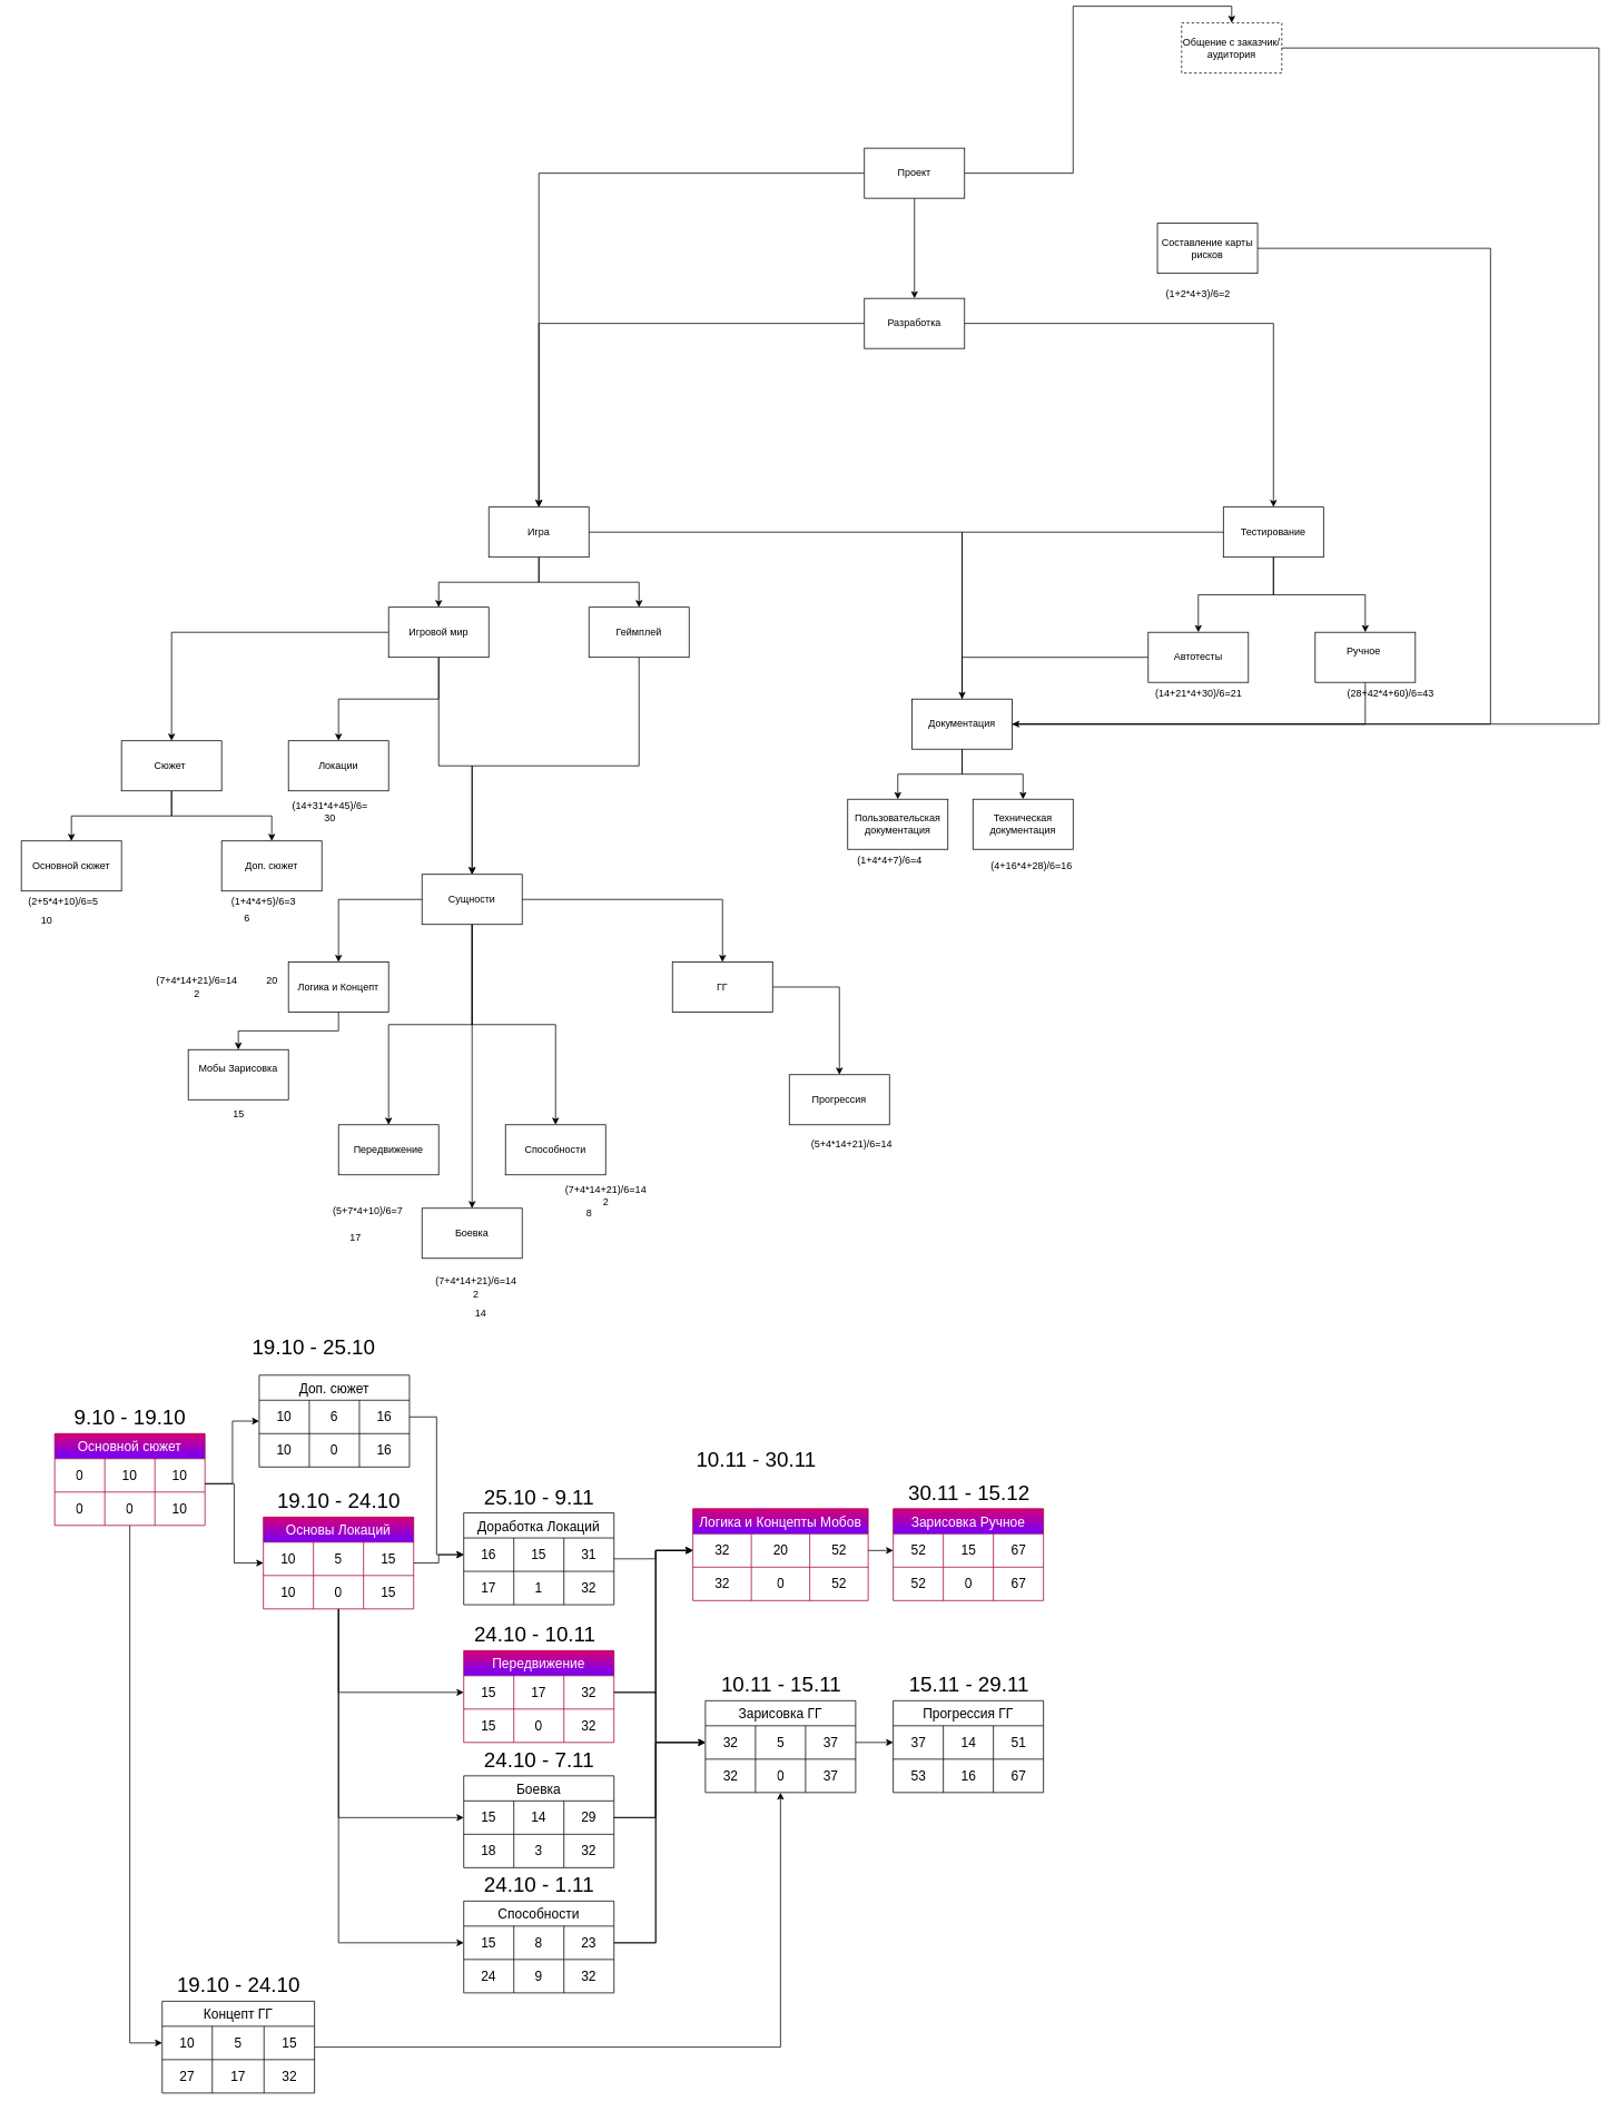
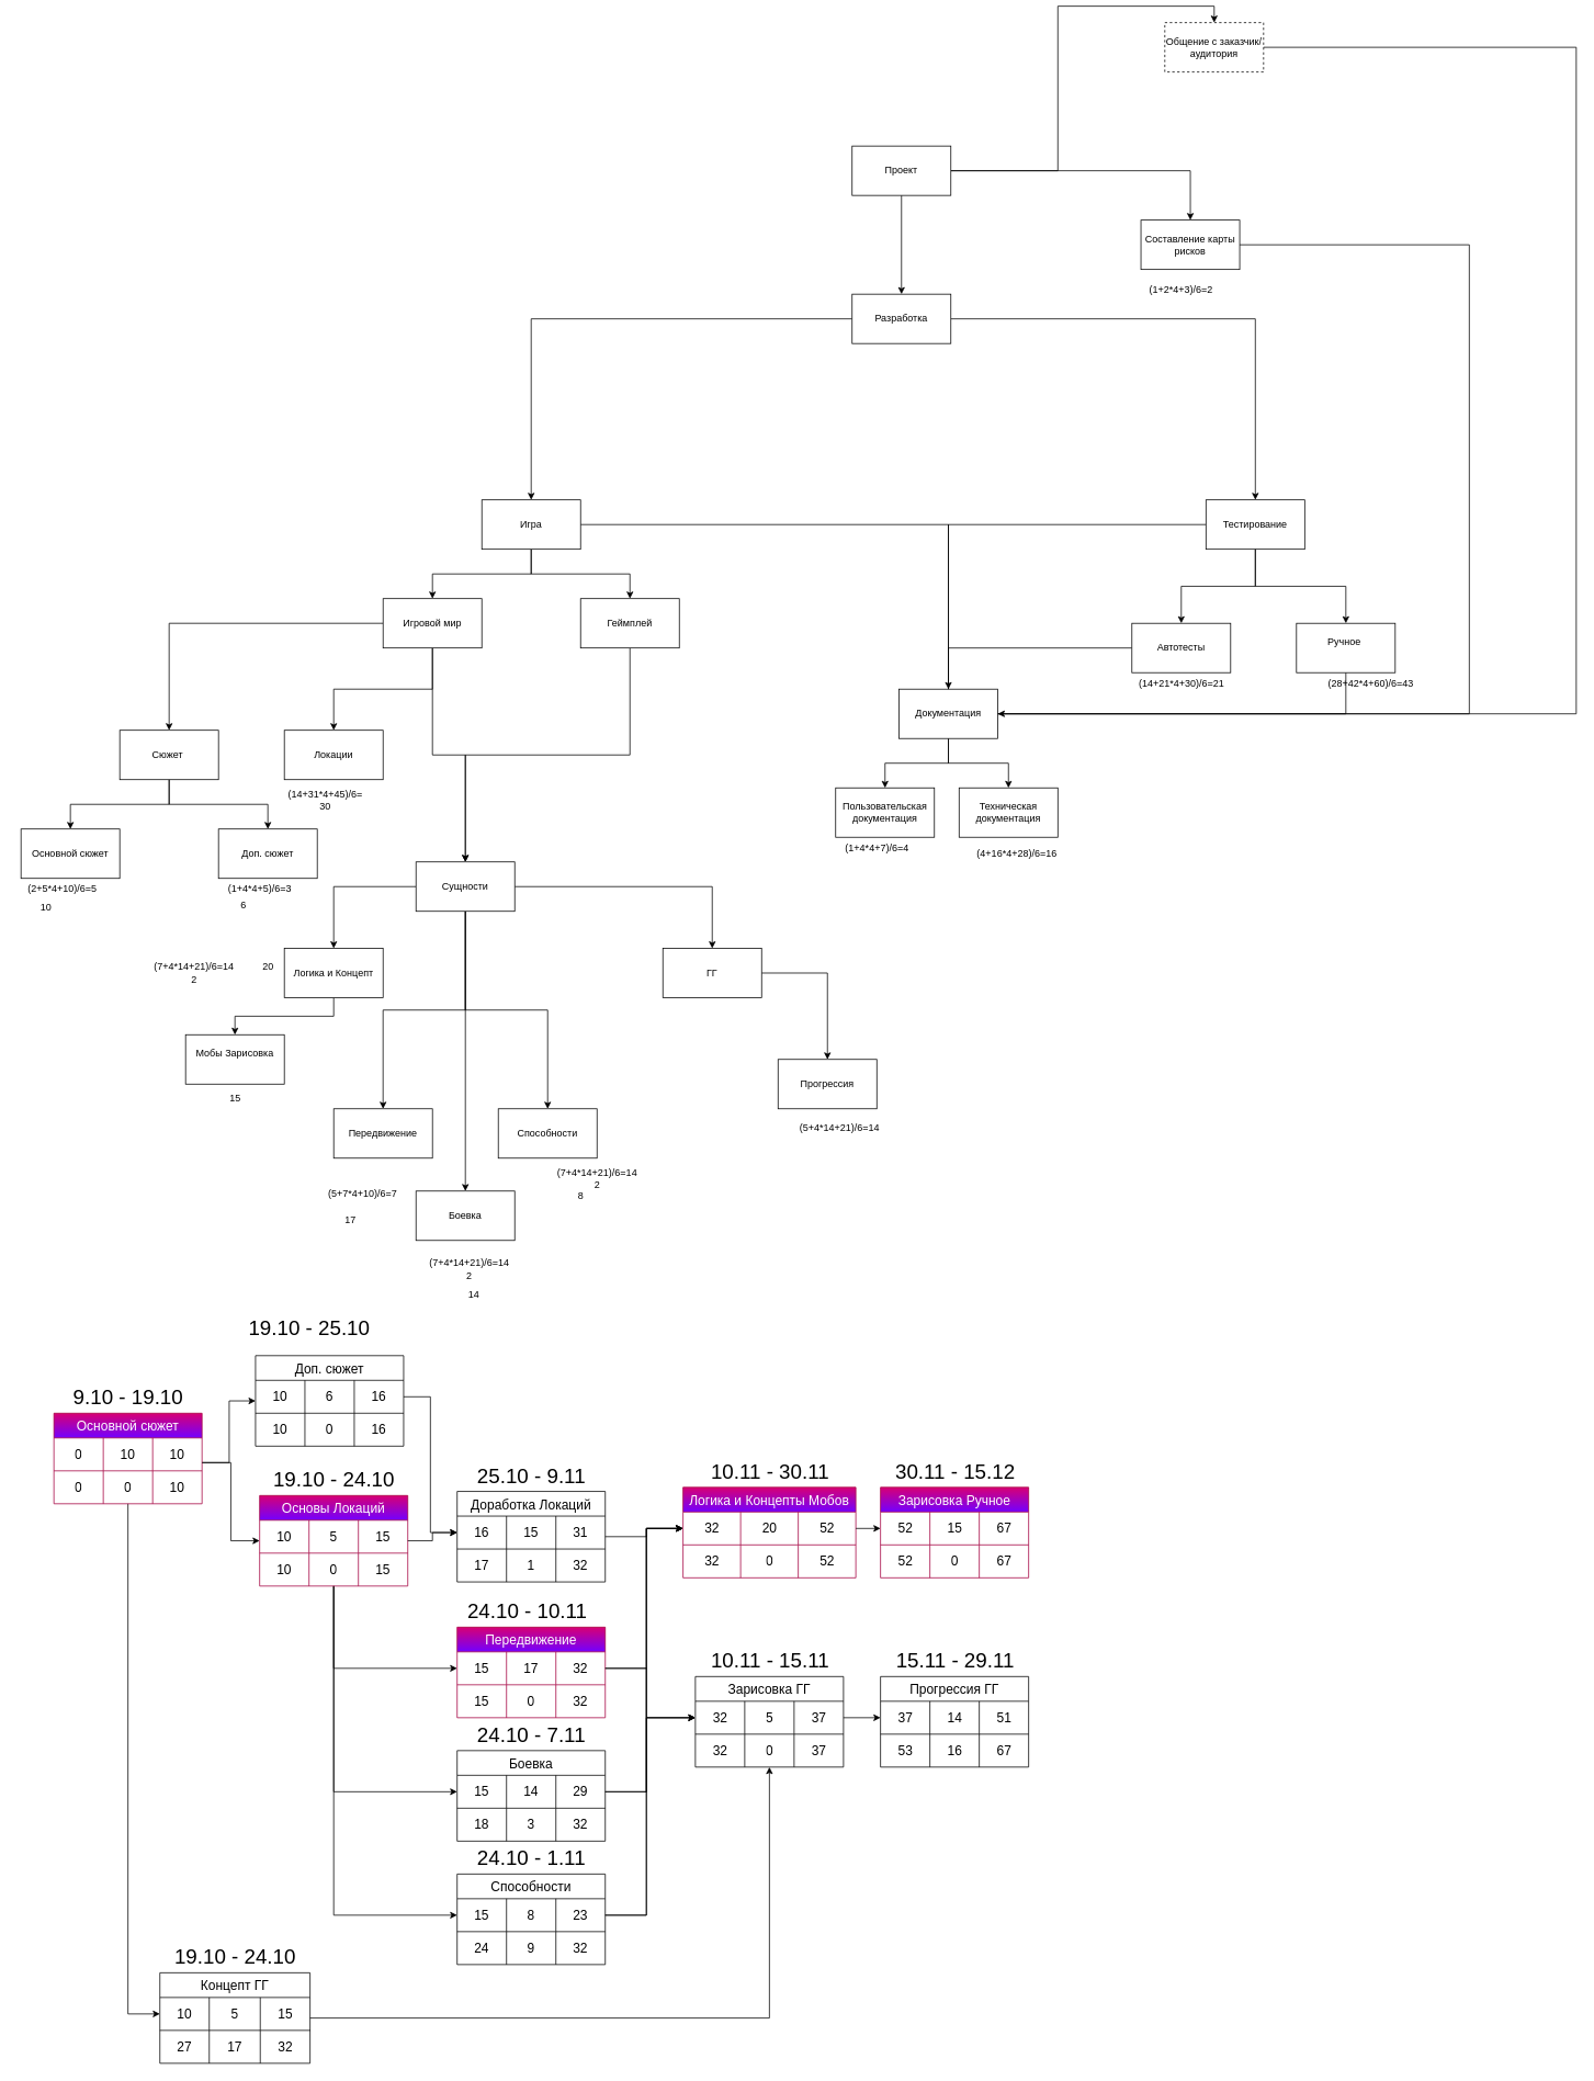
- <mxCell id="50" style="edgeStyle=orthogonalEdgeStyle;rounded=0;orthogonalLoop=1;jettySize=auto;html=1;" parent="1" source="53" target="5" edge="1"><mxGeometry relative="1" as="geometry" /></mxCell>
+ <mxCell id="50" style="edgeStyle=orthogonalEdgeStyle;rounded=0;orthogonalLoop=1;jettySize=auto;html=1;" parent="1" source="53" target="55" edge="1"><mxGeometry relative="1" as="geometry" /></mxCell>
- <mxCell id="211" value="&lt;div&gt;10.11 - 30.11&lt;/div&gt;" style="text;html=1;align=center;verticalAlign=middle;resizable=0;points=[];autosize=1;strokeColor=none;fillColor=none;fontSize=25;" vertex="1" parent="1"><mxGeometry x="819.5" y="1720" width="170" height="40" as="geometry" /></mxCell>
+ <mxCell id="211" value="&lt;div&gt;10.11 - 30.11&lt;/div&gt;" style="text;html=1;align=center;verticalAlign=middle;resizable=0;points=[];autosize=1;strokeColor=none;fillColor=none;fontSize=25;" vertex="1" parent="1"><mxGeometry x="849.5" y="1760" width="170" height="40" as="geometry" /></mxCell>
